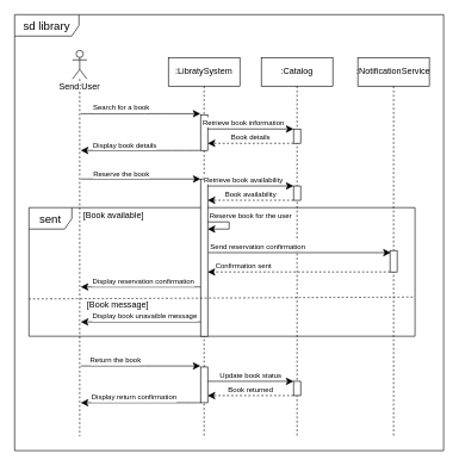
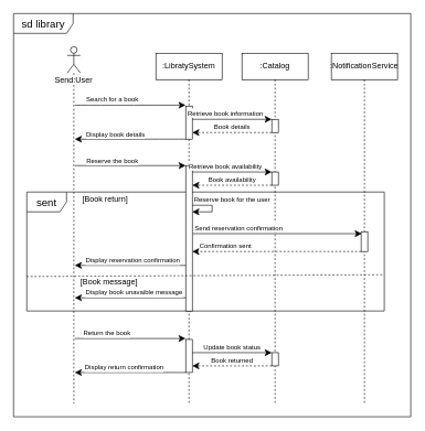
- <mxCell id="31" value="&lt;font style=&quot;font-size: 12px;&quot;&gt;[Book available]&lt;/font&gt;" style="text;html=1;align=center;verticalAlign=middle;resizable=0;points=[];autosize=1;strokeColor=none;fillColor=none;fontSize=16;" vertex="1" parent="1"><mxGeometry x="103" y="284" width="110" height="30" as="geometry" /></mxCell>
+ <mxCell id="31" value="&lt;font style=&quot;font-size: 12px;&quot;&gt;[Book return]&lt;/font&gt;" style="text;html=1;align=center;verticalAlign=middle;resizable=0;points=[];autosize=1;strokeColor=none;fillColor=none;fontSize=16;" vertex="1" parent="1"><mxGeometry x="103" y="284" width="110" height="30" as="geometry" /></mxCell>
